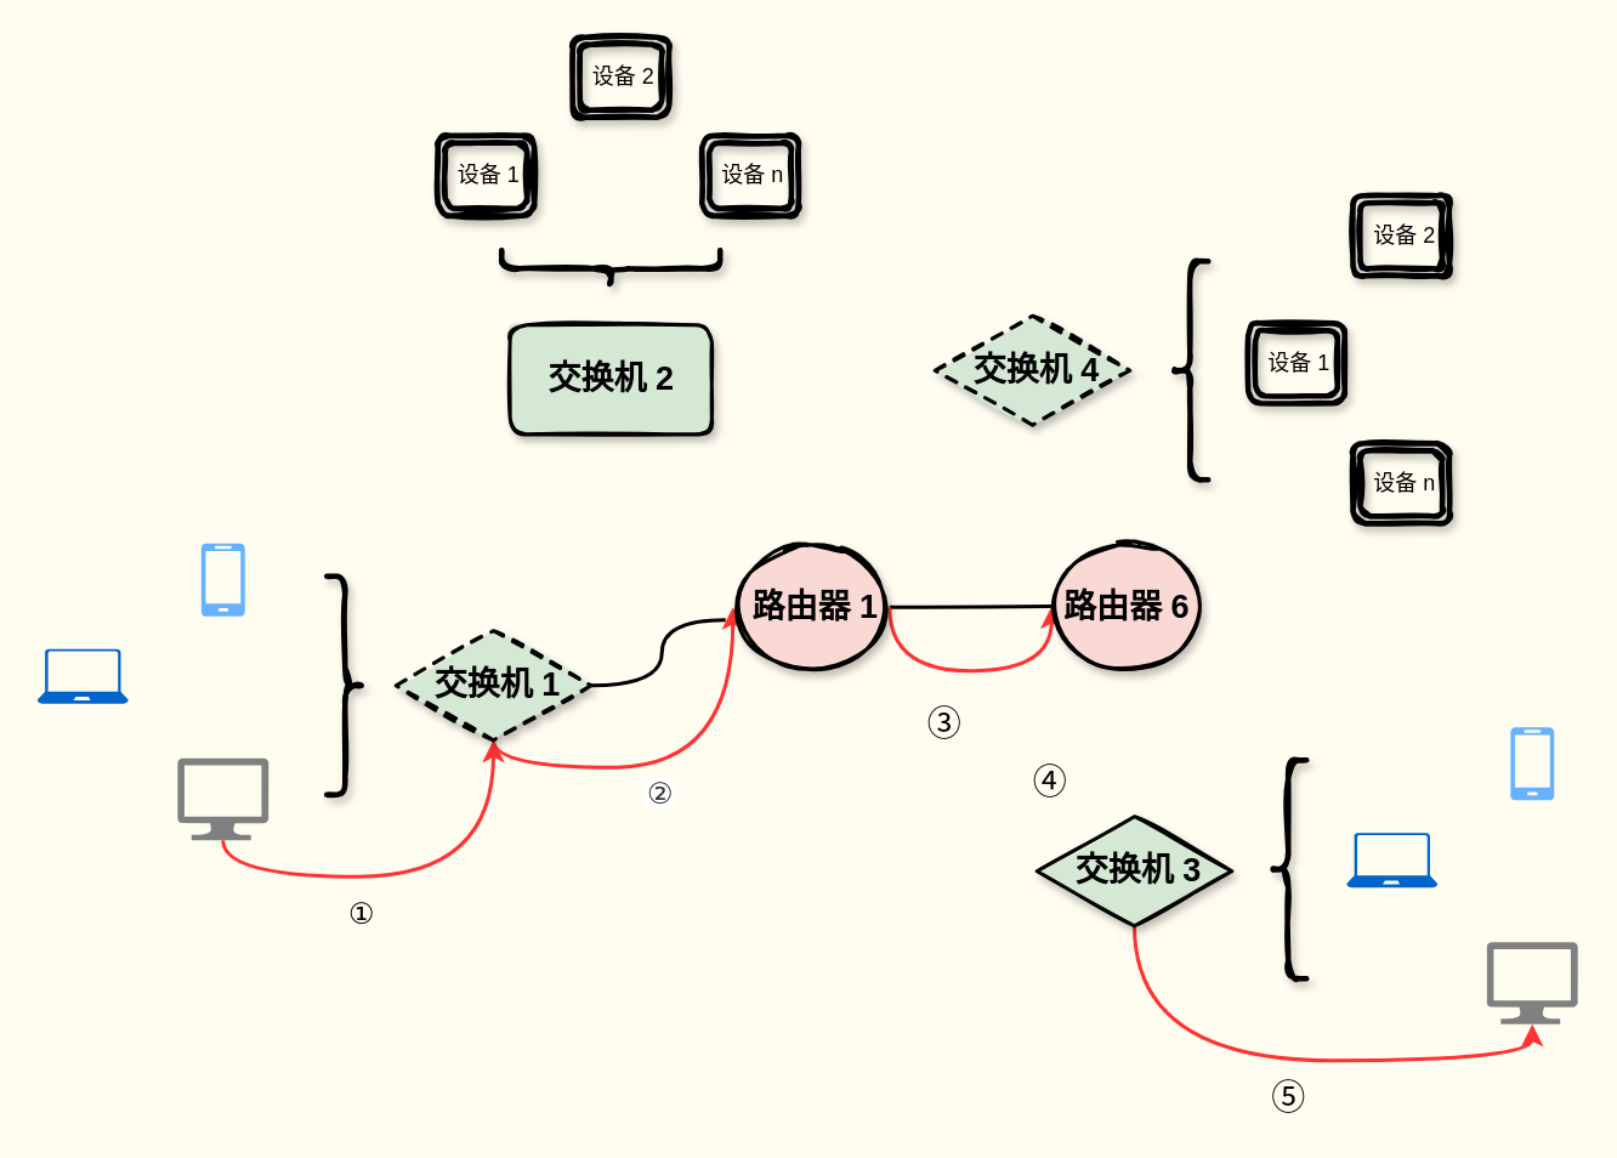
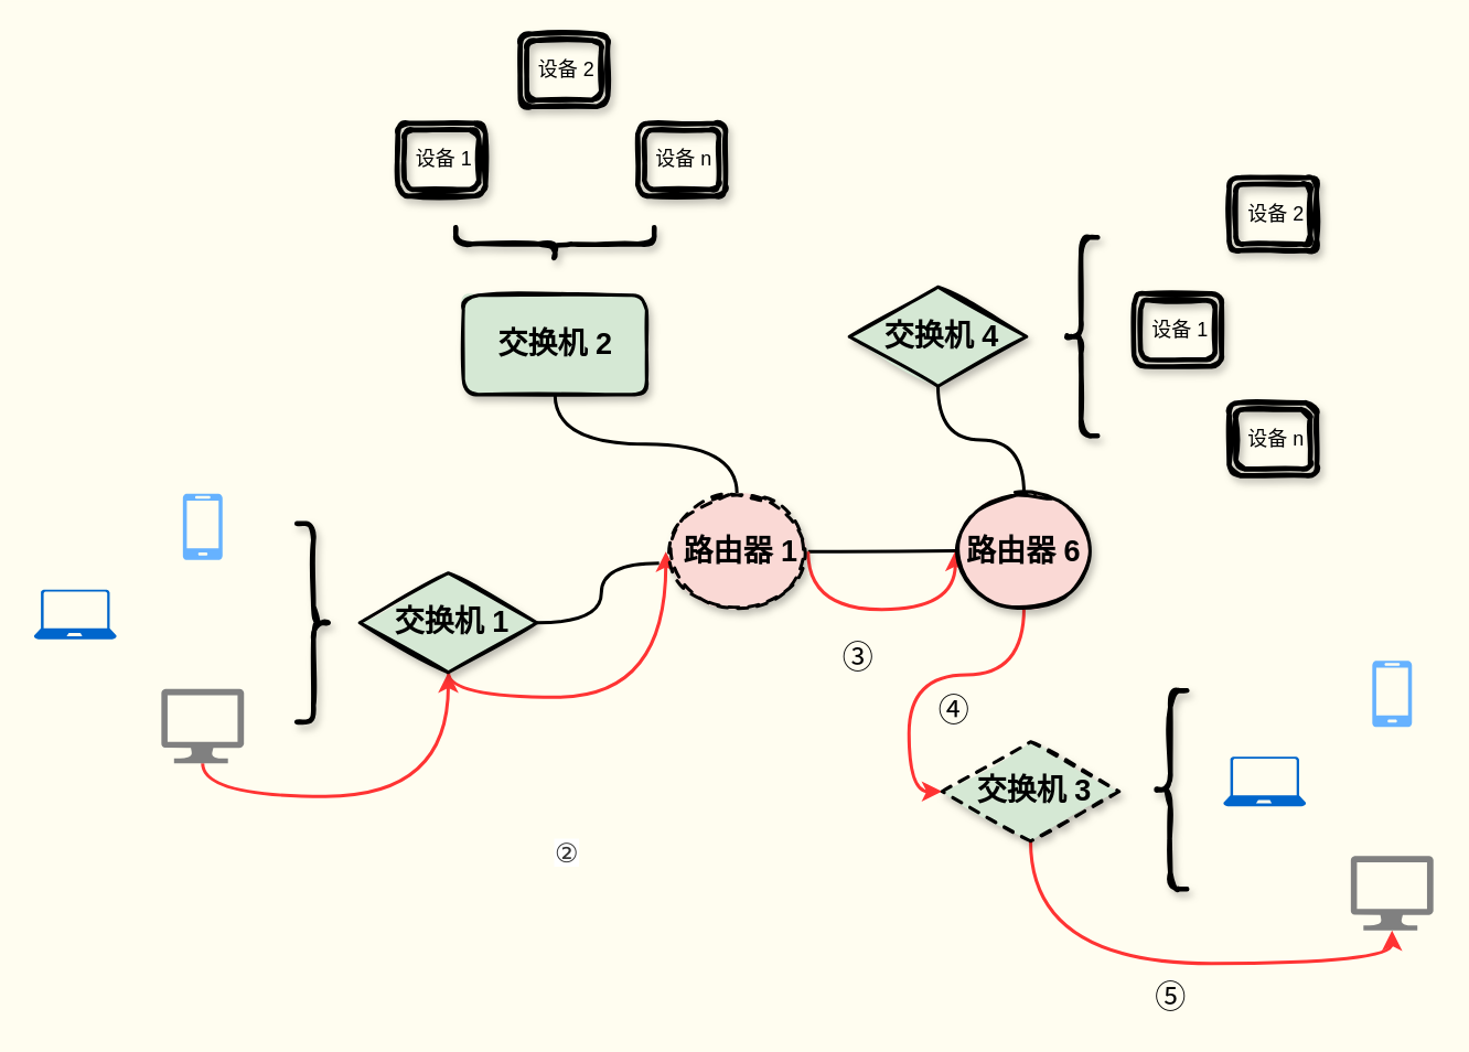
- <mxCell id="34" value="&lt;b&gt;&lt;font style=&quot;font-size: 18px&quot;&gt;&amp;nbsp;交换机 4&lt;/font&gt;&lt;/b&gt;" style="rhombus;whiteSpace=wrap;html=1;strokeWidth=2;fillWeight=-1;hachureGap=8;fillStyle=solid;sketch=1;shadow=1;glass=0;fillColor=#d5e8d4;dashed=1;" parent="1" vertex="1"><mxGeometry x="513" y="173" width="107" height="60" as="geometry" /></mxCell>
+ <mxCell id="34" value="&lt;b&gt;&lt;font style=&quot;font-size: 18px&quot;&gt;&amp;nbsp;交换机 4&lt;/font&gt;&lt;/b&gt;" style="rhombus;whiteSpace=wrap;html=1;strokeWidth=2;fillWeight=-1;hachureGap=8;fillStyle=solid;sketch=1;shadow=1;glass=0;fillColor=#d5e8d4;" parent="1" vertex="1"><mxGeometry x="513" y="173" width="107" height="60" as="geometry" /></mxCell>
+ <mxCell id="15" style="edgeStyle=orthogonalEdgeStyle;curved=1;rounded=1;jumpStyle=arc;orthogonalLoop=1;jettySize=auto;html=1;exitX=0.5;exitY=0;exitDx=0;exitDy=0;entryX=0.5;entryY=1;entryDx=0;entryDy=0;endArrow=none;endFill=0;strokeWidth=2;fontSize=16;" parent="1" source="17" target="34" edge="1"><mxGeometry relative="1" as="geometry" /></mxCell>
+ <mxCell id="12" style="edgeStyle=orthogonalEdgeStyle;curved=1;rounded=1;jumpStyle=arc;orthogonalLoop=1;jettySize=auto;html=1;exitX=0.5;exitY=0;exitDx=0;exitDy=0;entryX=0.5;entryY=1;entryDx=0;entryDy=0;endArrow=none;endFill=0;strokeWidth=2;" parent="1" source="14" target="18" edge="1"><mxGeometry relative="1" as="geometry" /></mxCell>
- <mxCell id="14" value="&lt;b&gt;&lt;font style=&quot;font-size: 18px&quot;&gt;&amp;nbsp;路由器 1&lt;/font&gt;&lt;/b&gt;" style="ellipse;whiteSpace=wrap;html=1;strokeWidth=2;fillWeight=2;hachureGap=8;fillStyle=solid;sketch=1;shadow=1;glass=0;fillColor=#fad9d5;" parent="1" vertex="1"><mxGeometry x="402" y="298" width="86" height="70" as="geometry" /></mxCell>
+ <mxCell id="14" value="&lt;b&gt;&lt;font style=&quot;font-size: 18px&quot;&gt;&amp;nbsp;路由器 1&lt;/font&gt;&lt;/b&gt;" style="ellipse;whiteSpace=wrap;html=1;strokeWidth=2;fillWeight=2;hachureGap=8;fillStyle=solid;sketch=1;shadow=1;glass=0;fillColor=#fad9d5;dashed=1;" parent="1" vertex="1"><mxGeometry x="402" y="298" width="86" height="70" as="geometry" /></mxCell>
- <mxCell id="9" value="&lt;b&gt;&lt;font style=&quot;font-size: 18px&quot;&gt;&amp;nbsp;交换机 1&lt;/font&gt;&lt;/b&gt;" style="rhombus;whiteSpace=wrap;html=1;strokeWidth=2;fillWeight=-1;hachureGap=8;fillStyle=solid;sketch=1;shadow=1;glass=0;fillColor=#d5e8d4;dashed=1;" parent="1" vertex="1"><mxGeometry x="217" y="346" width="107" height="60" as="geometry" /></mxCell>
+ <mxCell id="9" value="&lt;b&gt;&lt;font style=&quot;font-size: 18px&quot;&gt;&amp;nbsp;交换机 1&lt;/font&gt;&lt;/b&gt;" style="rhombus;whiteSpace=wrap;html=1;strokeWidth=2;fillWeight=-1;hachureGap=8;fillStyle=solid;sketch=1;shadow=1;glass=0;fillColor=#d5e8d4;" parent="1" vertex="1"><mxGeometry x="217" y="346" width="107" height="60" as="geometry" /></mxCell>
+ <mxCell id="16" style="edgeStyle=orthogonalEdgeStyle;curved=1;rounded=1;jumpStyle=arc;orthogonalLoop=1;jettySize=auto;html=1;exitX=0.5;exitY=1;exitDx=0;exitDy=0;entryX=0;entryY=0.5;entryDx=0;entryDy=0;endArrow=classic;endFill=1;strokeWidth=2;fontSize=16;strokeColor=#FF3333;" parent="1" source="17" target="20" edge="1"><mxGeometry relative="1" as="geometry" /></mxCell>
- <mxCell id="33" value="&lt;span style=&quot;color: rgb(51 , 51 , 51) ; background-color: rgb(255 , 255 , 255)&quot;&gt;&lt;font style=&quot;font-size: 16px&quot;&gt;②&lt;/font&gt;&lt;/span&gt;" style="text;html=1;align=center;verticalAlign=middle;resizable=0;points=[];autosize=1;fontSize=16;" parent="1" vertex="1"><mxGeometry x="349" y="423" width="26" height="23" as="geometry" /></mxCell>
+ <mxCell id="33" value="&lt;span style=&quot;color: rgb(51 , 51 , 51) ; background-color: rgb(255 , 255 , 255)&quot;&gt;&lt;font style=&quot;font-size: 16px&quot;&gt;②&lt;/font&gt;&lt;/span&gt;" style="text;html=1;align=center;verticalAlign=middle;resizable=0;points=[];autosize=1;fontSize=16;" parent="1" vertex="1"><mxGeometry x="329" y="503" width="26" height="23" as="geometry" /></mxCell>
- <mxCell id="20" value="&lt;b&gt;&lt;font style=&quot;font-size: 18px&quot;&gt;&amp;nbsp;交换机 3&lt;/font&gt;&lt;/b&gt;" style="rhombus;whiteSpace=wrap;html=1;strokeWidth=2;fillWeight=-1;hachureGap=8;fillStyle=solid;sketch=1;shadow=1;glass=0;fillColor=#d5e8d4;" parent="1" vertex="1"><mxGeometry x="569" y="448" width="107" height="60" as="geometry" /></mxCell>
+ <mxCell id="20" value="&lt;b&gt;&lt;font style=&quot;font-size: 18px&quot;&gt;&amp;nbsp;交换机 3&lt;/font&gt;&lt;/b&gt;" style="rhombus;whiteSpace=wrap;html=1;strokeWidth=2;fillWeight=-1;hachureGap=8;fillStyle=solid;sketch=1;shadow=1;glass=0;fillColor=#d5e8d4;dashed=1;" parent="1" vertex="1"><mxGeometry x="569" y="448" width="107" height="60" as="geometry" /></mxCell>
- <mxCell id="30" value="①" style="text;html=1;align=center;verticalAlign=middle;resizable=0;points=[];autosize=1;fontSize=16;" parent="1" vertex="1"><mxGeometry x="185" y="489" width="26" height="23" as="geometry" /></mxCell>
